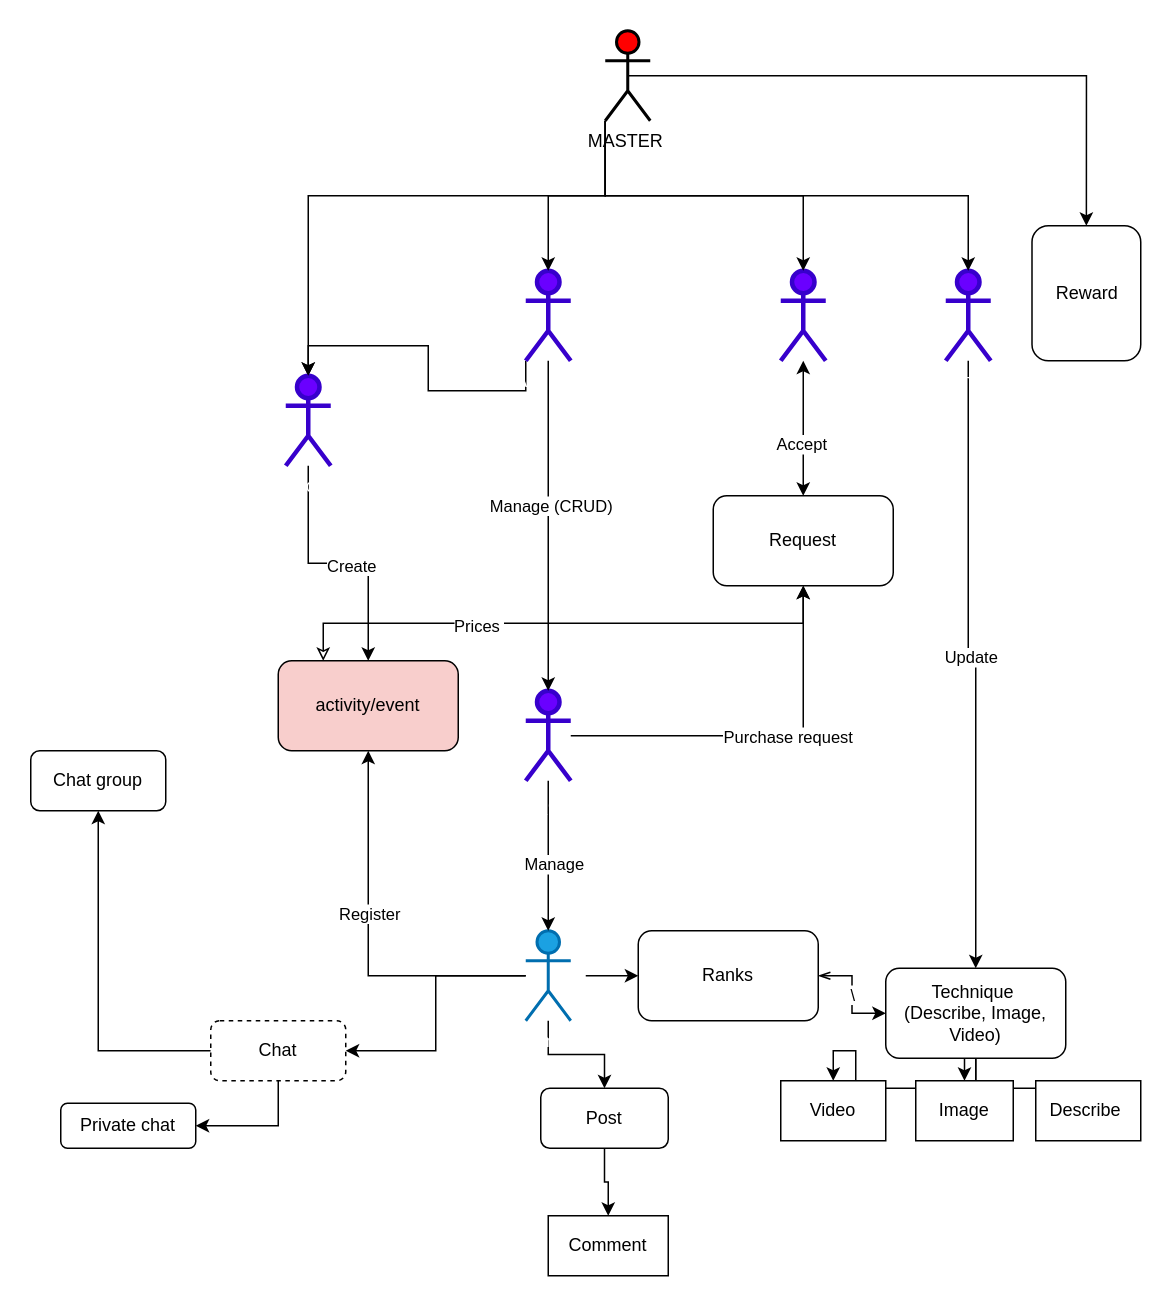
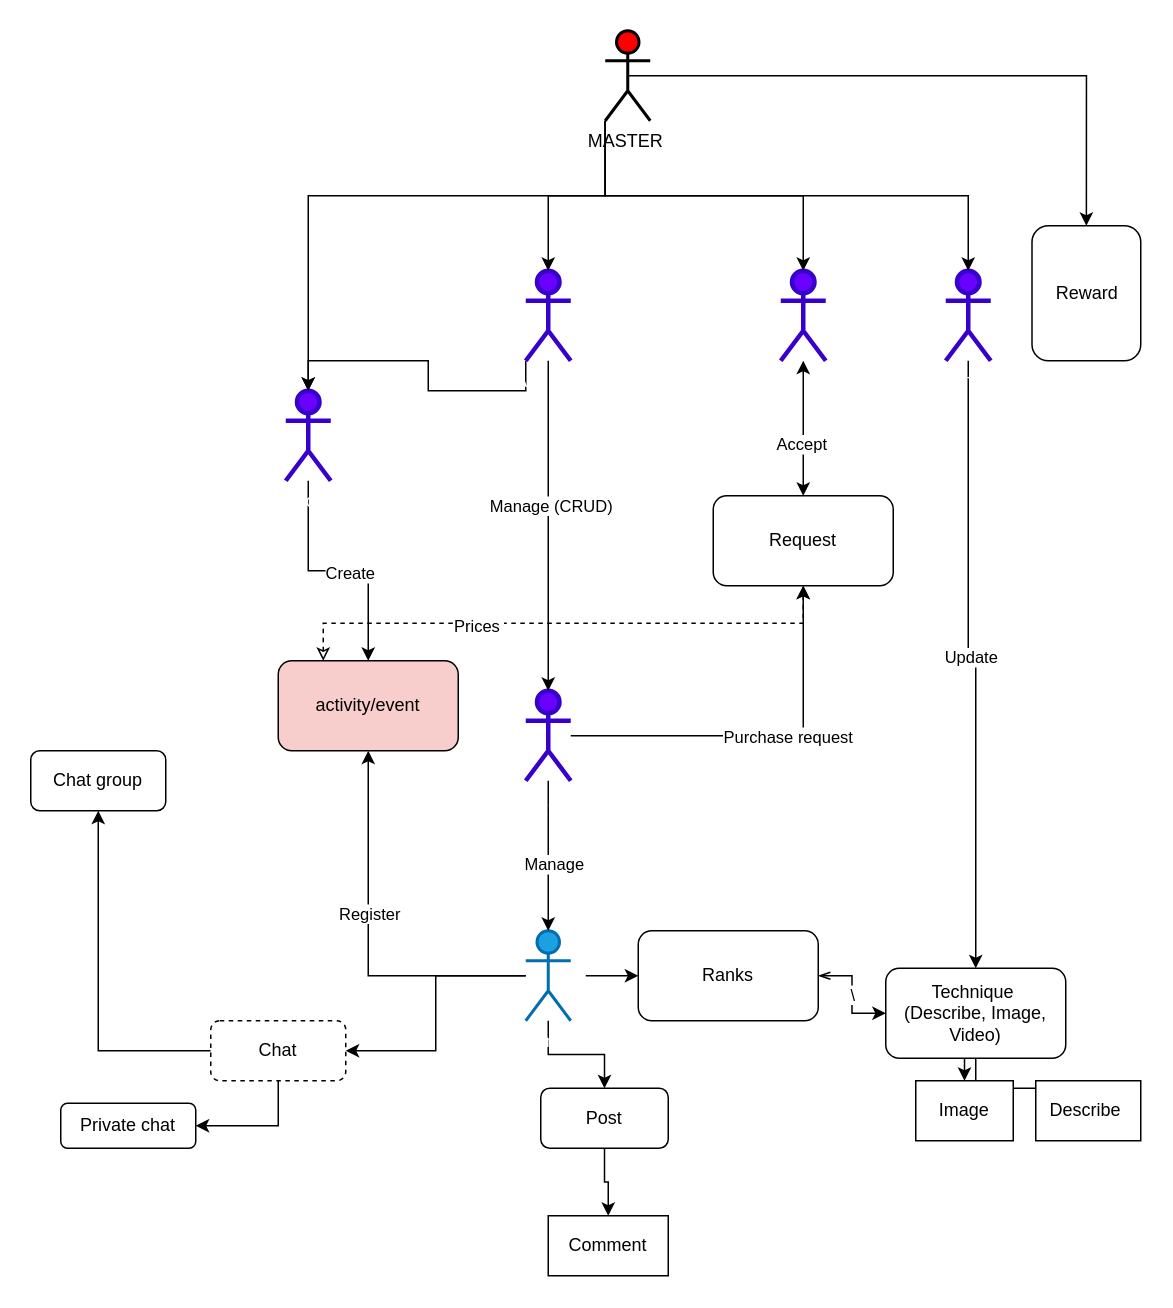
- <mxCell id="38" value="Mod" style="shape=umlActor;verticalLabelPosition=bottom;verticalAlign=top;html=1;outlineConnect=0;fillColor=#6a00ff;fontColor=#ffffff;strokeColor=#3700CC;strokeWidth=3;" parent="1" vertex="1"><mxGeometry x="190" y="250" width="30" height="60" as="geometry" /></mxCell>
+ <mxCell id="38" value="Mod" style="shape=umlActor;verticalLabelPosition=bottom;verticalAlign=top;html=1;outlineConnect=0;fillColor=#6a00ff;fontColor=#ffffff;strokeColor=#3700CC;strokeWidth=3;" parent="1" vertex="1"><mxGeometry x="190" y="260" width="30" height="60" as="geometry" /></mxCell>
- <mxCell id="12" style="edgeStyle=orthogonalEdgeStyle;rounded=0;orthogonalLoop=1;jettySize=auto;html=1;startArrow=classic;startFill=0;exitX=0.25;exitY=0;exitDx=0;exitDy=0;" parent="1" source="14" target="25" edge="1"><mxGeometry relative="1" as="geometry" /></mxCell>
+ <mxCell id="12" style="edgeStyle=orthogonalEdgeStyle;rounded=0;orthogonalLoop=1;jettySize=auto;html=1;startArrow=classic;startFill=0;exitX=0.25;exitY=0;exitDx=0;exitDy=0;dashed=1;" parent="1" source="14" target="25" edge="1"><mxGeometry relative="1" as="geometry" /></mxCell>
- <mxCell id="26" style="edgeStyle=orthogonalEdgeStyle;rounded=0;orthogonalLoop=1;jettySize=auto;html=1;exitX=0.5;exitY=1;exitDx=0;exitDy=0;entryX=0.5;entryY=0;entryDx=0;entryDy=0;" parent="1" source="29" target="44" edge="1"><mxGeometry relative="1" as="geometry" /></mxCell>
- <mxCell id="44" value="Video" style="rounded=0;whiteSpace=wrap;html=1;" parent="1" vertex="1"><mxGeometry x="520" y="720" width="70" height="40" as="geometry" /></mxCell>
